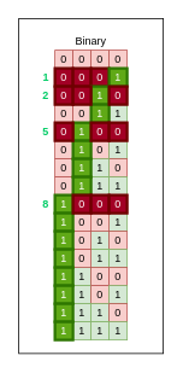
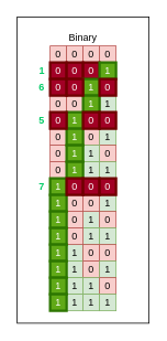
- <mxCell id="69" value="&lt;b&gt;2&lt;/b&gt;" style="text;html=1;strokeColor=none;fillColor=none;align=center;verticalAlign=middle;whiteSpace=wrap;rounded=0;fontColor=#00CC66;" vertex="1" parent="1"><mxGeometry x="30" y="90" width="40" height="30" as="geometry" /></mxCell>
+ <mxCell id="69" value="&lt;b&gt;6&lt;/b&gt;" style="text;html=1;strokeColor=none;fillColor=none;align=center;verticalAlign=middle;whiteSpace=wrap;rounded=0;fontColor=#00CC66;" vertex="1" parent="1"><mxGeometry x="30" y="90" width="40" height="30" as="geometry" /></mxCell>
- <mxCell id="71" value="&lt;font color=&quot;#00cc66&quot;&gt;&lt;b&gt;8&lt;/b&gt;&lt;/font&gt;" style="text;html=1;strokeColor=none;fillColor=none;align=center;verticalAlign=middle;whiteSpace=wrap;rounded=0;" vertex="1" parent="1"><mxGeometry x="30" y="210" width="40" height="30" as="geometry" /></mxCell>
+ <mxCell id="71" value="&lt;font color=&quot;#00cc66&quot;&gt;&lt;b&gt;7&lt;/b&gt;&lt;/font&gt;" style="text;html=1;strokeColor=none;fillColor=none;align=center;verticalAlign=middle;whiteSpace=wrap;rounded=0;" vertex="1" parent="1"><mxGeometry x="30" y="210" width="40" height="30" as="geometry" /></mxCell>
